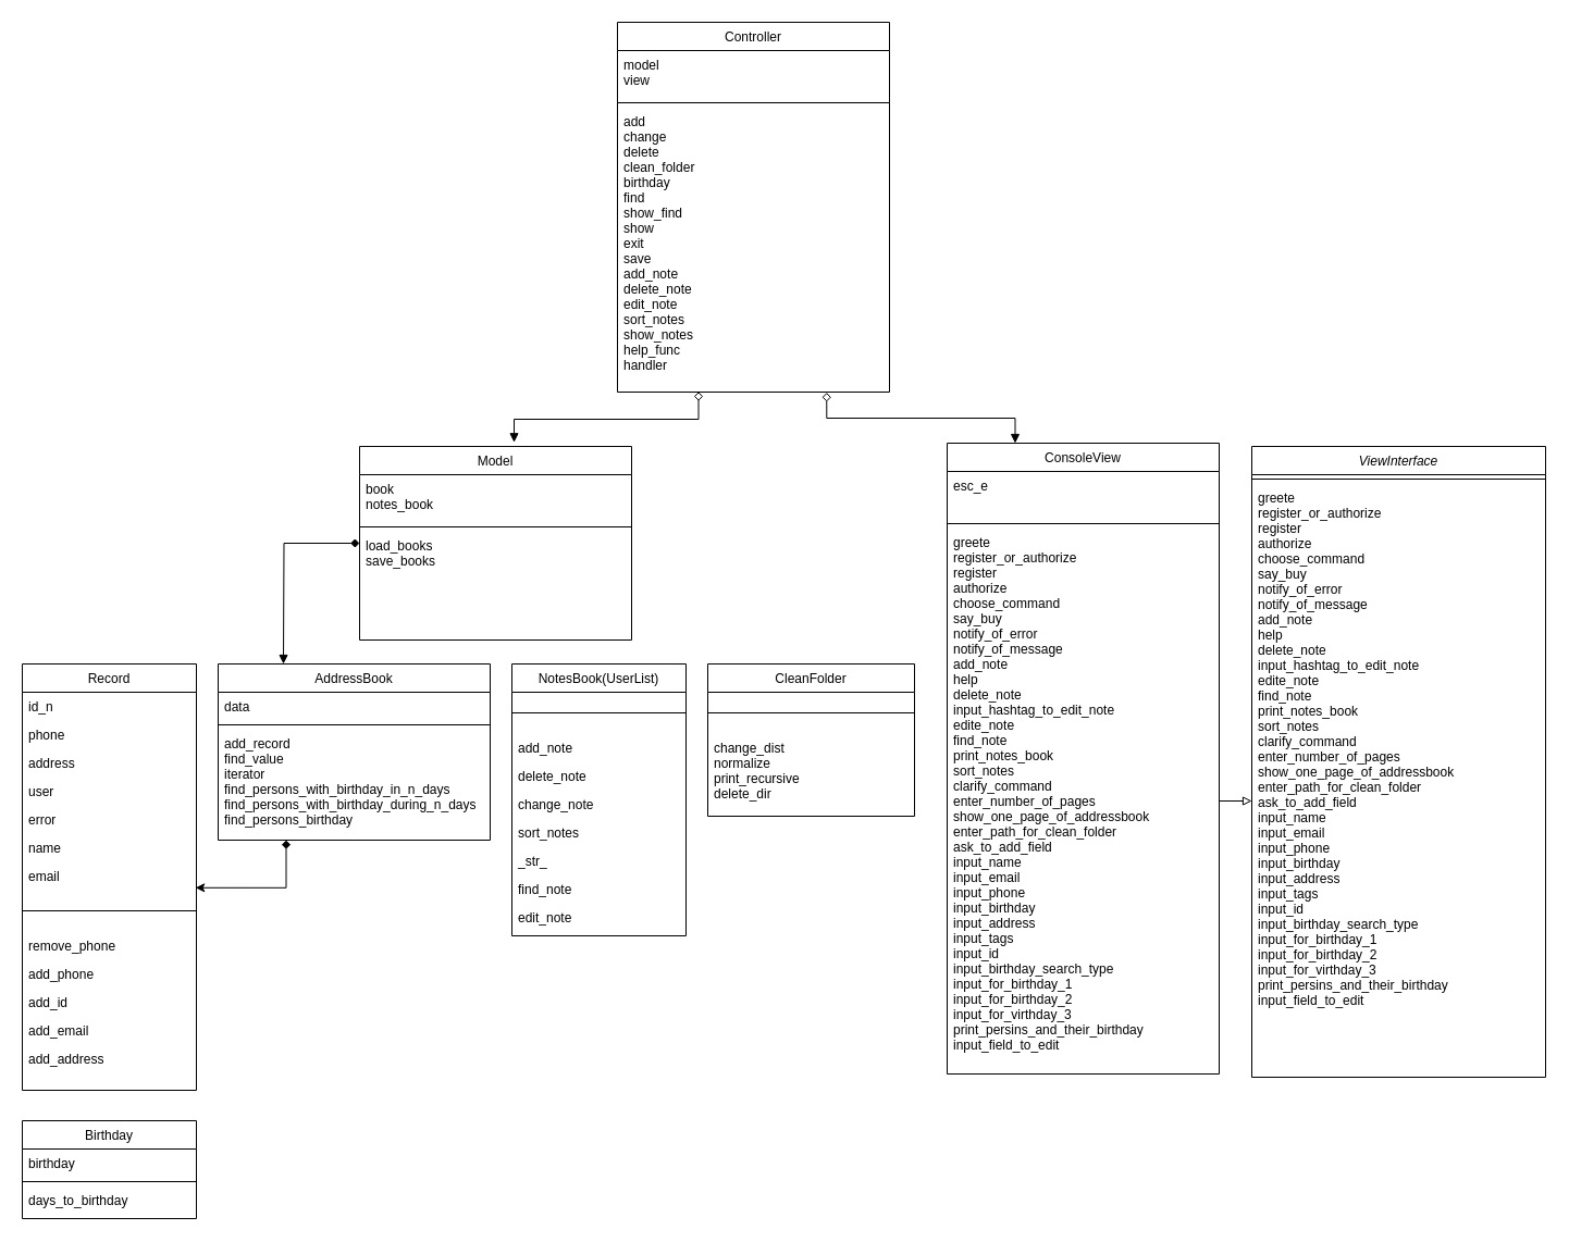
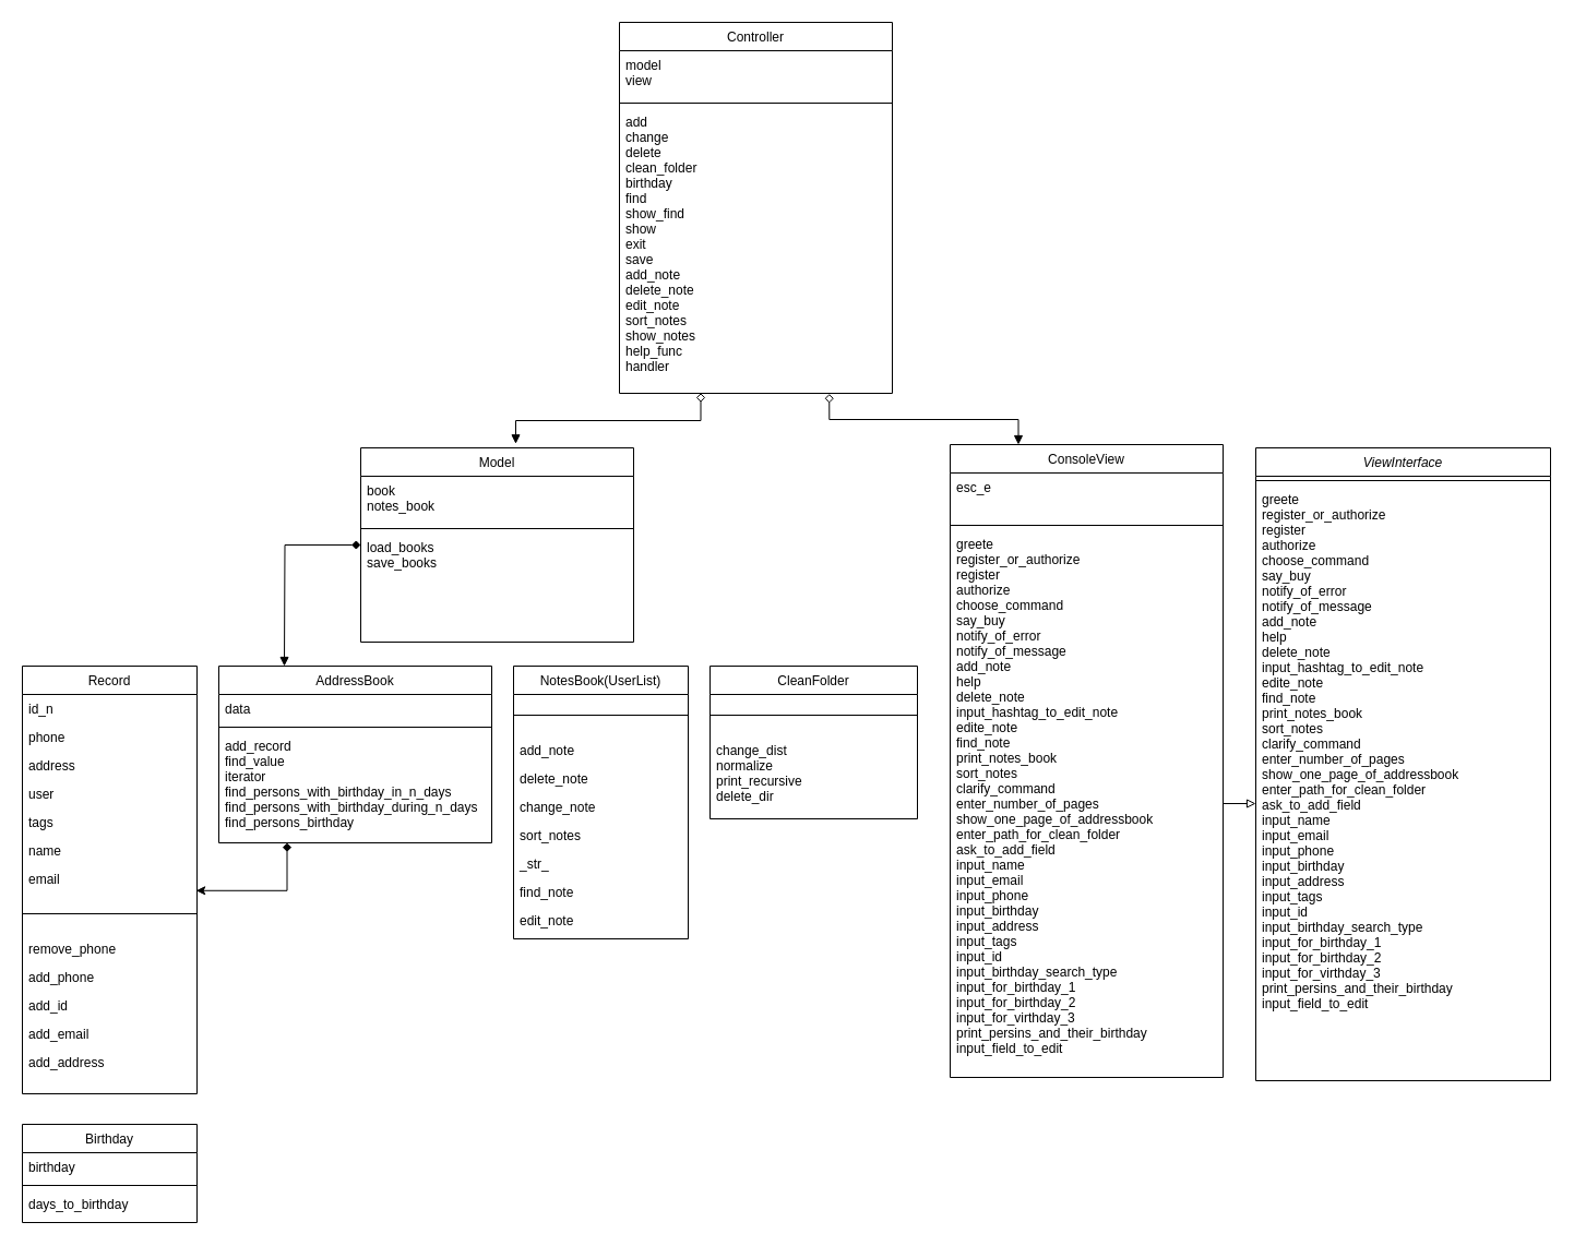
- <mxCell id="8" value="error" style="text;align=left;verticalAlign=top;spacingLeft=4;spacingRight=4;overflow=hidden;rotatable=0;points=[[0,0.5],[1,0.5]];portConstraint=eastwest;rounded=0;shadow=0;html=0;" parent="3" vertex="1"><mxGeometry y="130" width="160" height="26" as="geometry" /></mxCell>
+ <mxCell id="8" value="tags" style="text;align=left;verticalAlign=top;spacingLeft=4;spacingRight=4;overflow=hidden;rotatable=0;points=[[0,0.5],[1,0.5]];portConstraint=eastwest;rounded=0;shadow=0;html=0;" parent="3" vertex="1"><mxGeometry y="130" width="160" height="26" as="geometry" /></mxCell>
